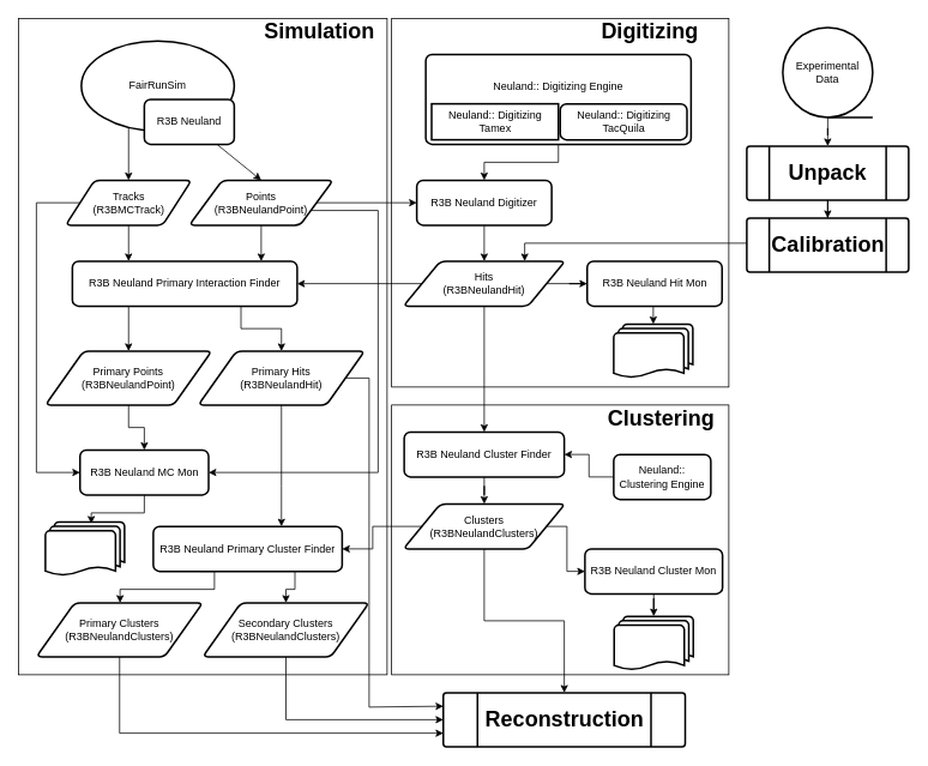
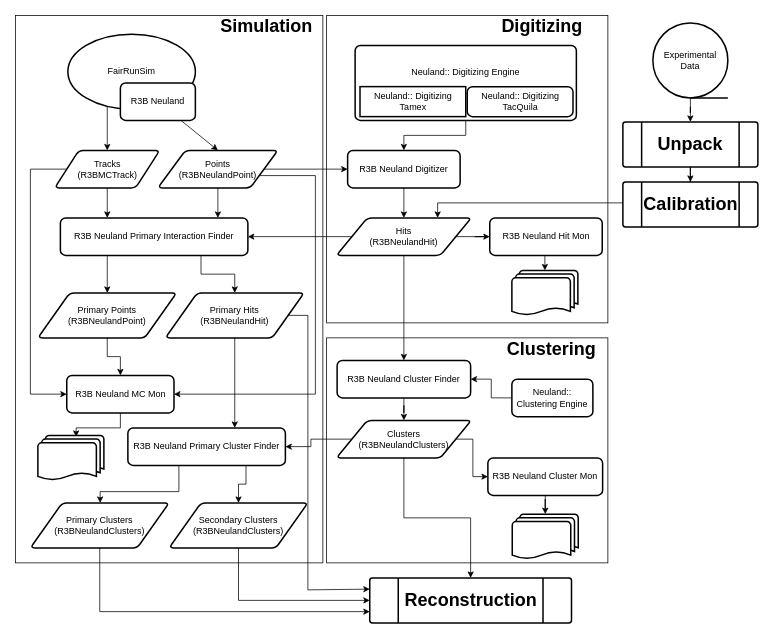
- <mxCell id="10" value="&lt;span style=&quot;white-space: normal&quot;&gt;R3B Neuland Primary Cluster Finder&lt;/span&gt;" style="rounded=1;whiteSpace=wrap;html=1;absoluteArcSize=1;arcSize=14;strokeWidth=2;" vertex="1" parent="1"><mxGeometry x="170" y="585" width="210" height="50" as="geometry" /></mxCell>
+ <mxCell id="10" value="&lt;span style=&quot;white-space: normal&quot;&gt;R3B Neuland Primary Cluster Finder&lt;/span&gt;" style="rounded=1;whiteSpace=wrap;html=1;absoluteArcSize=1;arcSize=14;strokeWidth=2;" vertex="1" parent="1"><mxGeometry x="170" y="570" width="210" height="50" as="geometry" /></mxCell>
